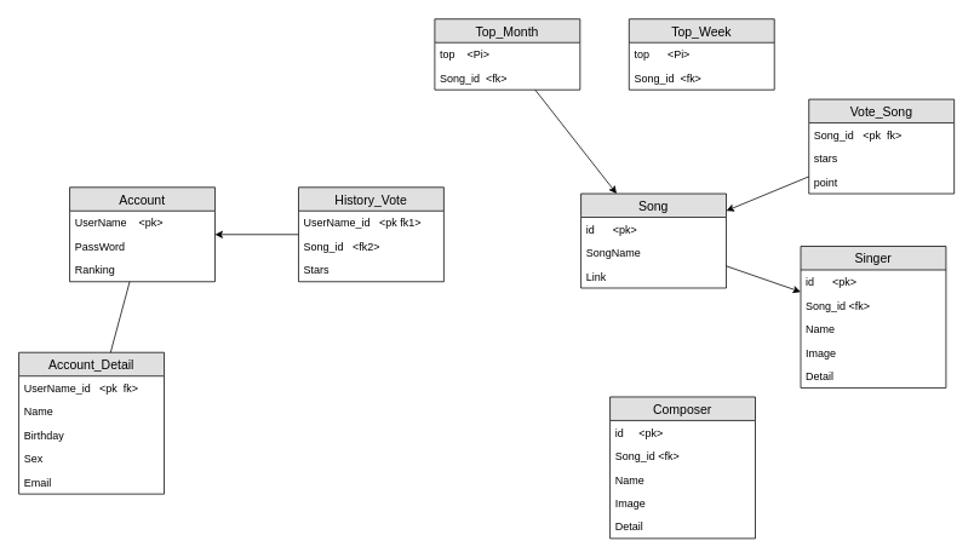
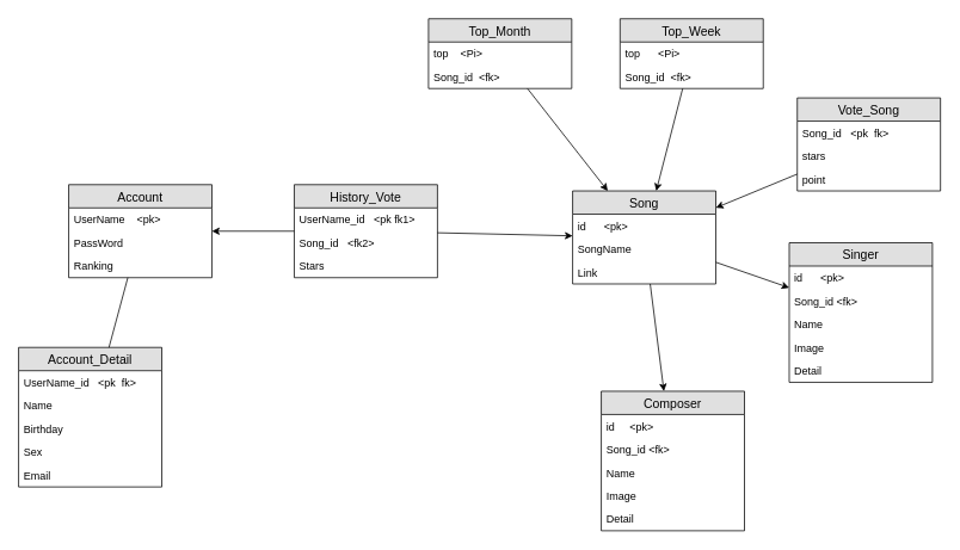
+ <mxCell id="49" value="" style="endArrow=classic;html=1;" parent="1" source="36" target="12" edge="1"><mxGeometry width="50" height="50" relative="1" as="geometry"><mxPoint x="701" y="39" as="sourcePoint" /><mxPoint x="751" y="-11" as="targetPoint" /></mxGeometry></mxCell>
+ <mxCell id="46" value="" style="endArrow=classic;html=1;" parent="1" source="28" target="12" edge="1"><mxGeometry width="50" height="50" relative="1" as="geometry"><mxPoint x="-295" y="781" as="sourcePoint" /><mxPoint x="-245" y="731" as="targetPoint" /></mxGeometry></mxCell>
+ <mxCell id="44" value="" style="endArrow=classic;html=1;" parent="1" source="12" target="22" edge="1"><mxGeometry width="50" height="50" relative="1" as="geometry"><mxPoint x="558" y="485" as="sourcePoint" /><mxPoint x="608" y="435" as="targetPoint" /></mxGeometry></mxCell>
